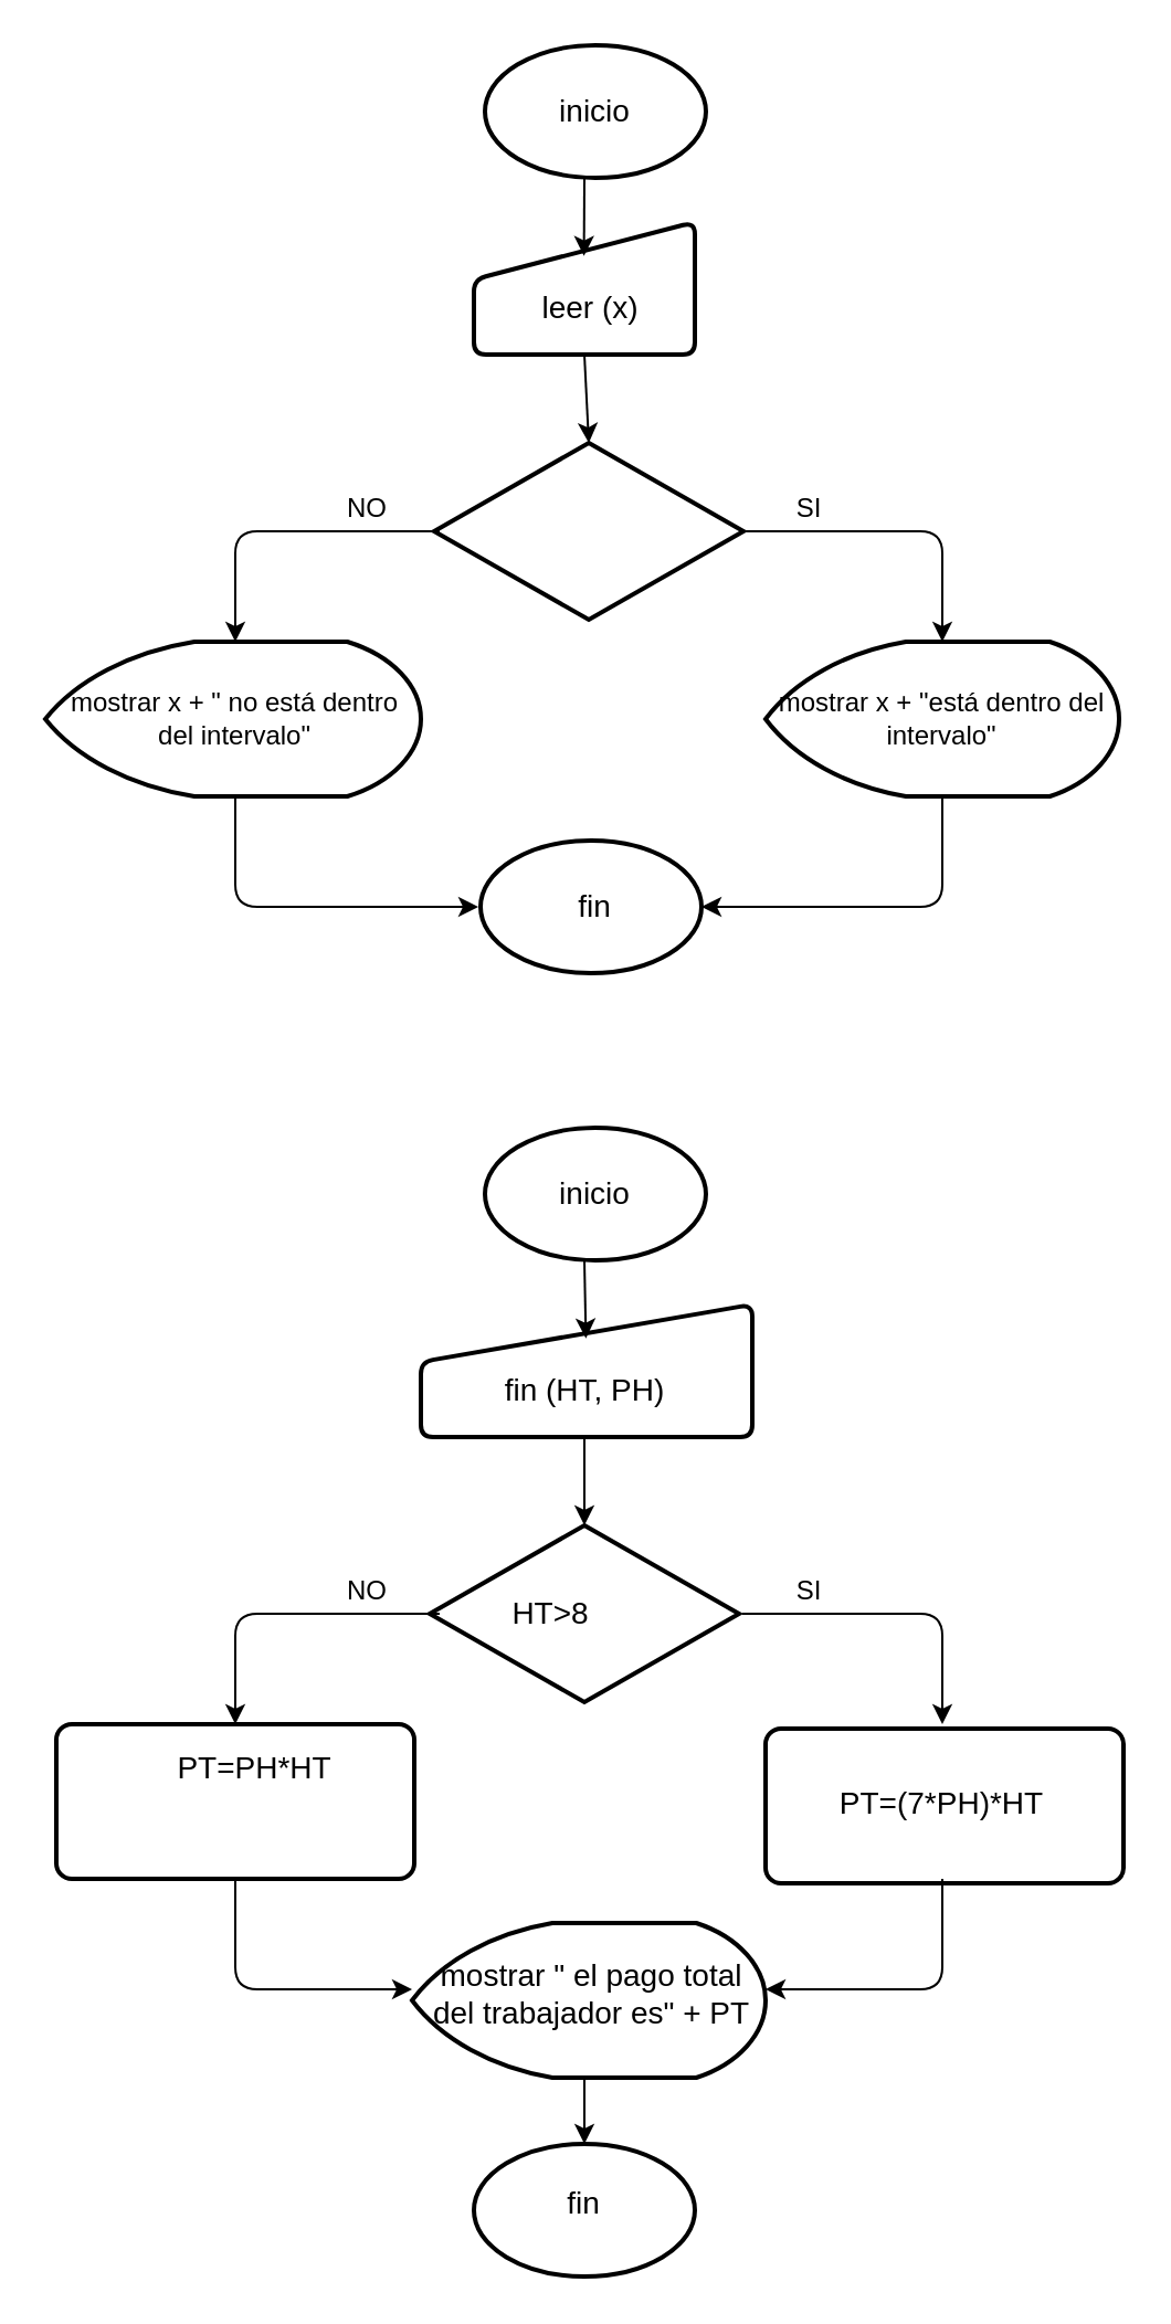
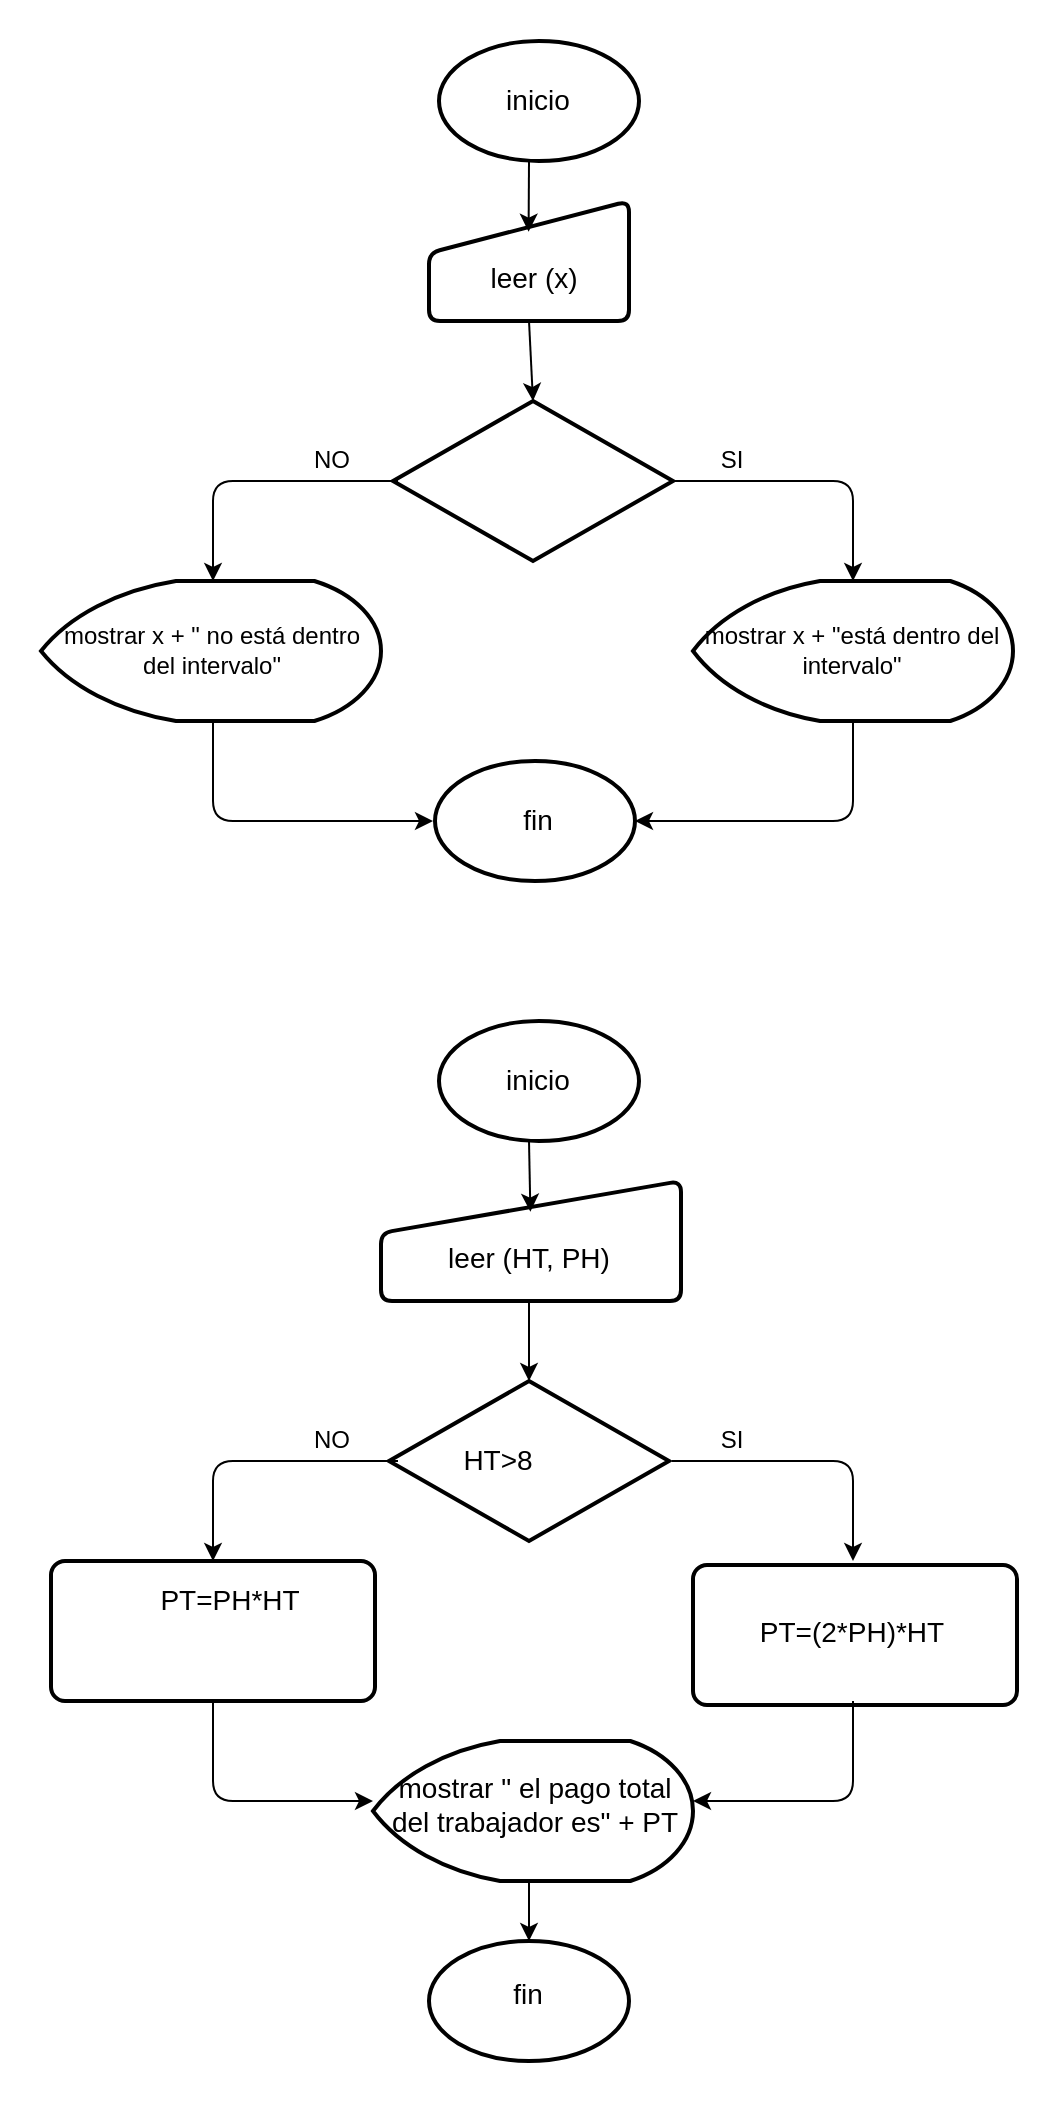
- <mxCell id="26" value="&lt;font style=&quot;font-size: 14px&quot;&gt;fin (HT, PH)&lt;/font&gt;" style="text;html=1;strokeColor=none;fillColor=none;align=center;verticalAlign=middle;whiteSpace=wrap;rounded=0;" vertex="1" parent="1"><mxGeometry x="219.5" y="619" width="89" height="20" as="geometry" /></mxCell>
+ <mxCell id="26" value="&lt;font style=&quot;font-size: 14px&quot;&gt;leer (HT, PH)&lt;/font&gt;" style="text;html=1;strokeColor=none;fillColor=none;align=center;verticalAlign=middle;whiteSpace=wrap;rounded=0;" vertex="1" parent="1"><mxGeometry x="219.5" y="619" width="89" height="20" as="geometry" /></mxCell>
- <mxCell id="39" value="&lt;font style=&quot;font-size: 14px&quot;&gt;PT=(7*PH)*HT&lt;/font&gt;" style="text;html=1;strokeColor=none;fillColor=none;align=center;verticalAlign=middle;whiteSpace=wrap;rounded=0;shadow=0;" vertex="1" parent="1"><mxGeometry x="371" y="806" width="110" height="20" as="geometry" /></mxCell>
+ <mxCell id="39" value="&lt;font style=&quot;font-size: 14px&quot;&gt;PT=(2*PH)*HT&lt;/font&gt;" style="text;html=1;strokeColor=none;fillColor=none;align=center;verticalAlign=middle;whiteSpace=wrap;rounded=0;shadow=0;" vertex="1" parent="1"><mxGeometry x="371" y="806" width="110" height="20" as="geometry" /></mxCell>
